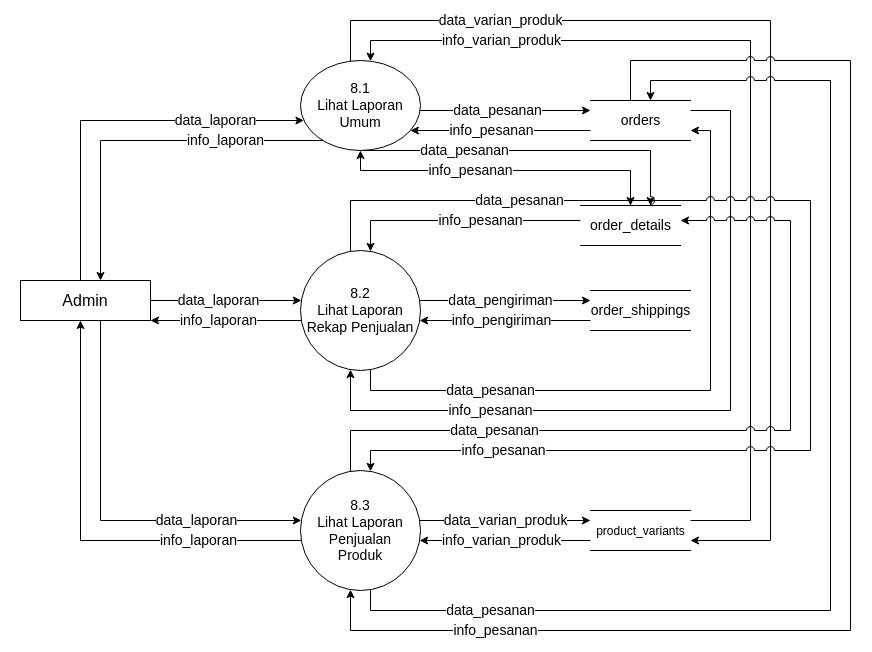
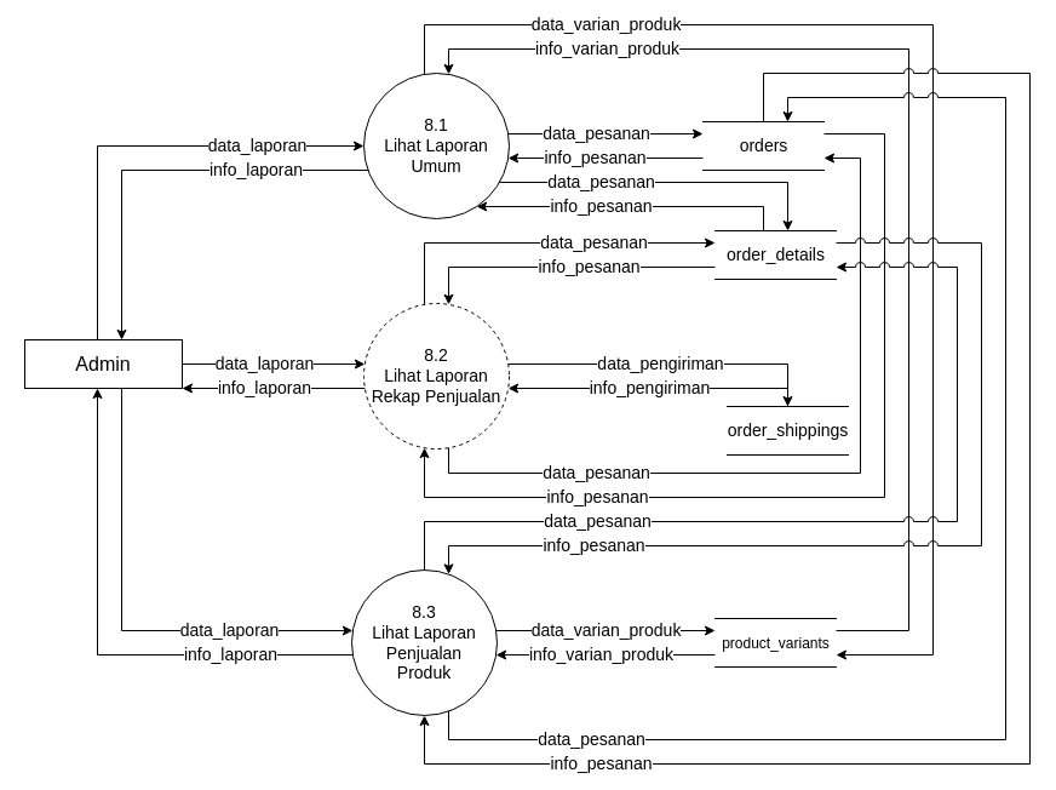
- <mxCell id="2" value="&lt;font style=&quot;font-size: 14px&quot;&gt;8.1&lt;br&gt;Lihat Laporan Umum&lt;br&gt;&lt;/font&gt;" style="ellipse;whiteSpace=wrap;html=1;aspect=fixed;" parent="1" vertex="1"><mxGeometry x="300" y="60" width="120" height="90" as="geometry" /></mxCell>
+ <mxCell id="2" value="&lt;font style=&quot;font-size: 14px&quot;&gt;8.1&lt;br&gt;Lihat Laporan Umum&lt;br&gt;&lt;/font&gt;" style="ellipse;whiteSpace=wrap;html=1;aspect=fixed;" parent="1" vertex="1"><mxGeometry x="300" y="60" width="120" height="120" as="geometry" /></mxCell>
- <mxCell id="11" value="orders" style="html=1;dashed=0;whitespace=wrap;shape=partialRectangle;right=0;left=0;fontSize=14;" parent="1" vertex="1"><mxGeometry x="590" y="100" width="100" height="40" as="geometry" /></mxCell>
+ <mxCell id="11" value="orders" style="html=1;dashed=0;whitespace=wrap;shape=partialRectangle;right=0;left=0;fontSize=14;" parent="1" vertex="1"><mxGeometry x="580" y="100" width="100" height="40" as="geometry" /></mxCell>
- <mxCell id="12" value="order_details" style="html=1;dashed=0;whitespace=wrap;shape=partialRectangle;right=0;left=0;fontSize=14;" parent="1" vertex="1"><mxGeometry x="580" y="205" width="100" height="40" as="geometry" /></mxCell>
+ <mxCell id="12" value="order_details" style="html=1;dashed=0;whitespace=wrap;shape=partialRectangle;right=0;left=0;fontSize=14;" parent="1" vertex="1"><mxGeometry x="590" y="190" width="100" height="40" as="geometry" /></mxCell>
- <mxCell id="14" value="&lt;font style=&quot;font-size: 14px&quot;&gt;8.2&lt;br&gt;Lihat Laporan Rekap Penjualan&lt;br&gt;&lt;/font&gt;" style="ellipse;whiteSpace=wrap;html=1;aspect=fixed;" vertex="1" parent="1"><mxGeometry x="300" y="250" width="120" height="120" as="geometry" /></mxCell>
+ <mxCell id="14" value="&lt;font style=&quot;font-size: 14px&quot;&gt;8.2&lt;br&gt;Lihat Laporan Rekap Penjualan&lt;br&gt;&lt;/font&gt;" style="ellipse;whiteSpace=wrap;html=1;aspect=fixed;dashed=1;" vertex="1" parent="1"><mxGeometry x="300" y="250" width="120" height="120" as="geometry" /></mxCell>
- <mxCell id="5" value="order_shippings" style="html=1;dashed=0;whitespace=wrap;shape=partialRectangle;right=0;left=0;fontSize=14;" parent="1" vertex="1"><mxGeometry x="590" y="290" width="100" height="40" as="geometry" /></mxCell>
+ <mxCell id="5" value="order_shippings" style="html=1;dashed=0;whitespace=wrap;shape=partialRectangle;right=0;left=0;fontSize=14;" parent="1" vertex="1"><mxGeometry x="600" y="335" width="100" height="40" as="geometry" /></mxCell>
- <mxCell id="4" value="&lt;font style=&quot;font-size: 14px&quot;&gt;8.3&lt;br&gt;Lihat Laporan Penjualan &lt;br&gt;Produk&lt;br&gt;&lt;/font&gt;" style="ellipse;whiteSpace=wrap;html=1;aspect=fixed;" parent="1" vertex="1"><mxGeometry x="300" y="470" width="120" height="120" as="geometry" /></mxCell>
+ <mxCell id="4" value="&lt;font style=&quot;font-size: 14px&quot;&gt;8.3&lt;br&gt;Lihat Laporan Penjualan &lt;br&gt;Produk&lt;br&gt;&lt;/font&gt;" style="ellipse;whiteSpace=wrap;html=1;aspect=fixed;" parent="1" vertex="1"><mxGeometry x="290" y="470" width="120" height="120" as="geometry" /></mxCell>
